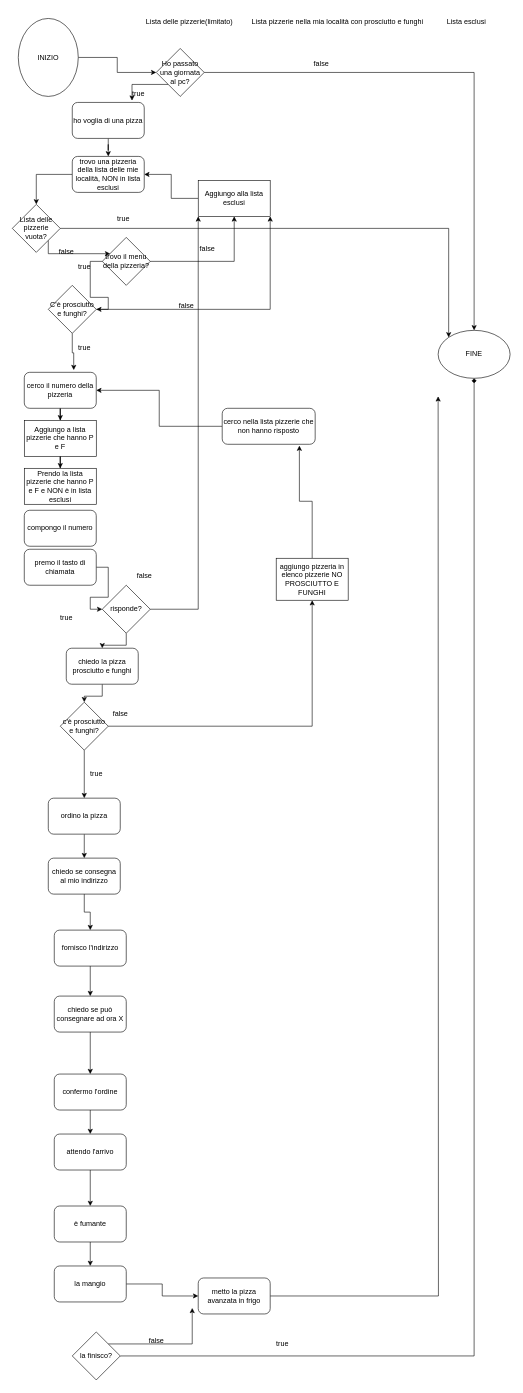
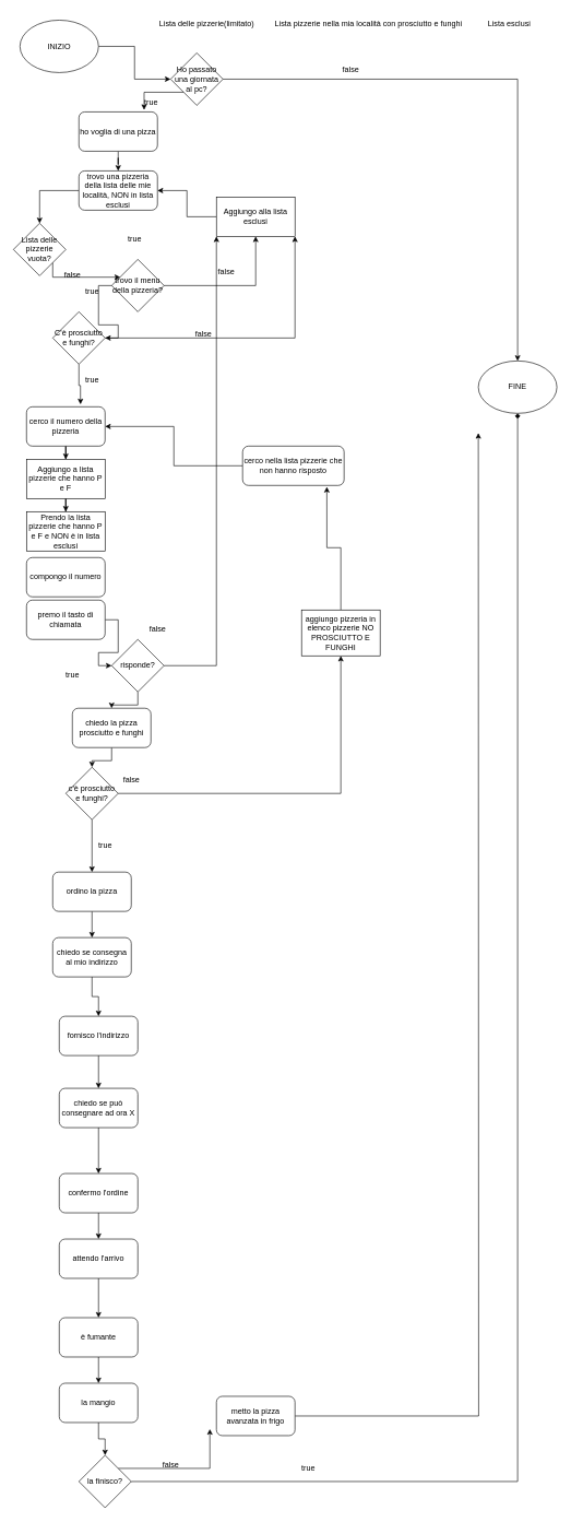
- <mxCell id="3" value="INIZIO" style="ellipse;whiteSpace=wrap;html=1;" parent="1" vertex="1"><mxGeometry x="30" y="30" width="100" height="130" as="geometry" /></mxCell>
+ <mxCell id="3" value="INIZIO" style="ellipse;whiteSpace=wrap;html=1;" parent="1" vertex="1"><mxGeometry x="30" y="30" width="120" height="80" as="geometry" /></mxCell>
- <mxCell id="73" style="edgeStyle=orthogonalEdgeStyle;rounded=0;orthogonalLoop=1;jettySize=auto;html=1;entryX=0;entryY=0;entryDx=0;entryDy=0;" parent="1" source="75" target="4" edge="1"><mxGeometry relative="1" as="geometry" /></mxCell>
- <mxCell id="54" value="" style="edgeStyle=orthogonalEdgeStyle;rounded=0;orthogonalLoop=1;jettySize=auto;html=1;" parent="1" source="55" target="79" edge="1"><mxGeometry relative="1" as="geometry" /></mxCell>
+ <mxCell id="54" value="" style="edgeStyle=orthogonalEdgeStyle;rounded=0;orthogonalLoop=1;jettySize=auto;html=1;" parent="1" source="55" target="58" edge="1"><mxGeometry relative="1" as="geometry" /></mxCell>
